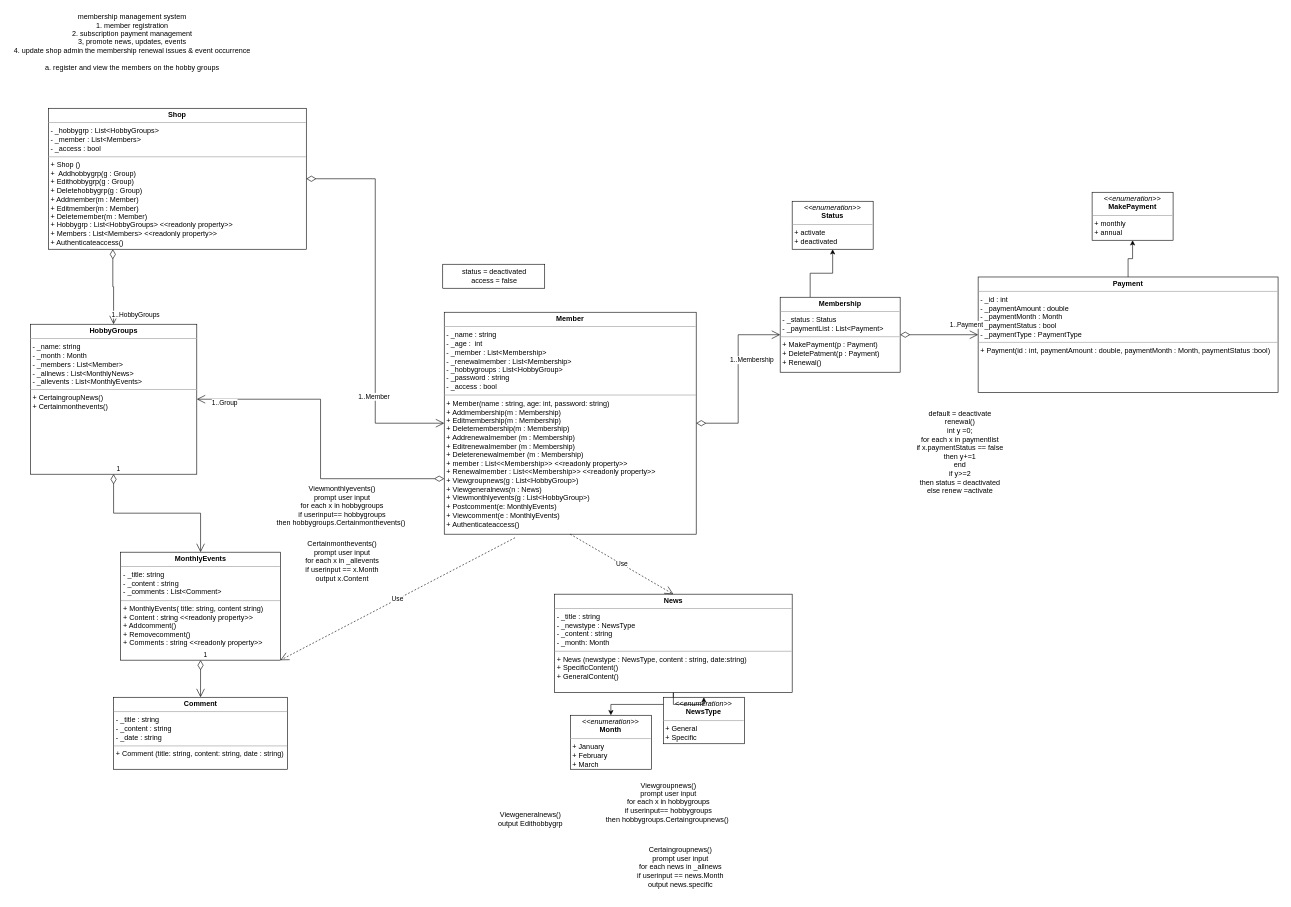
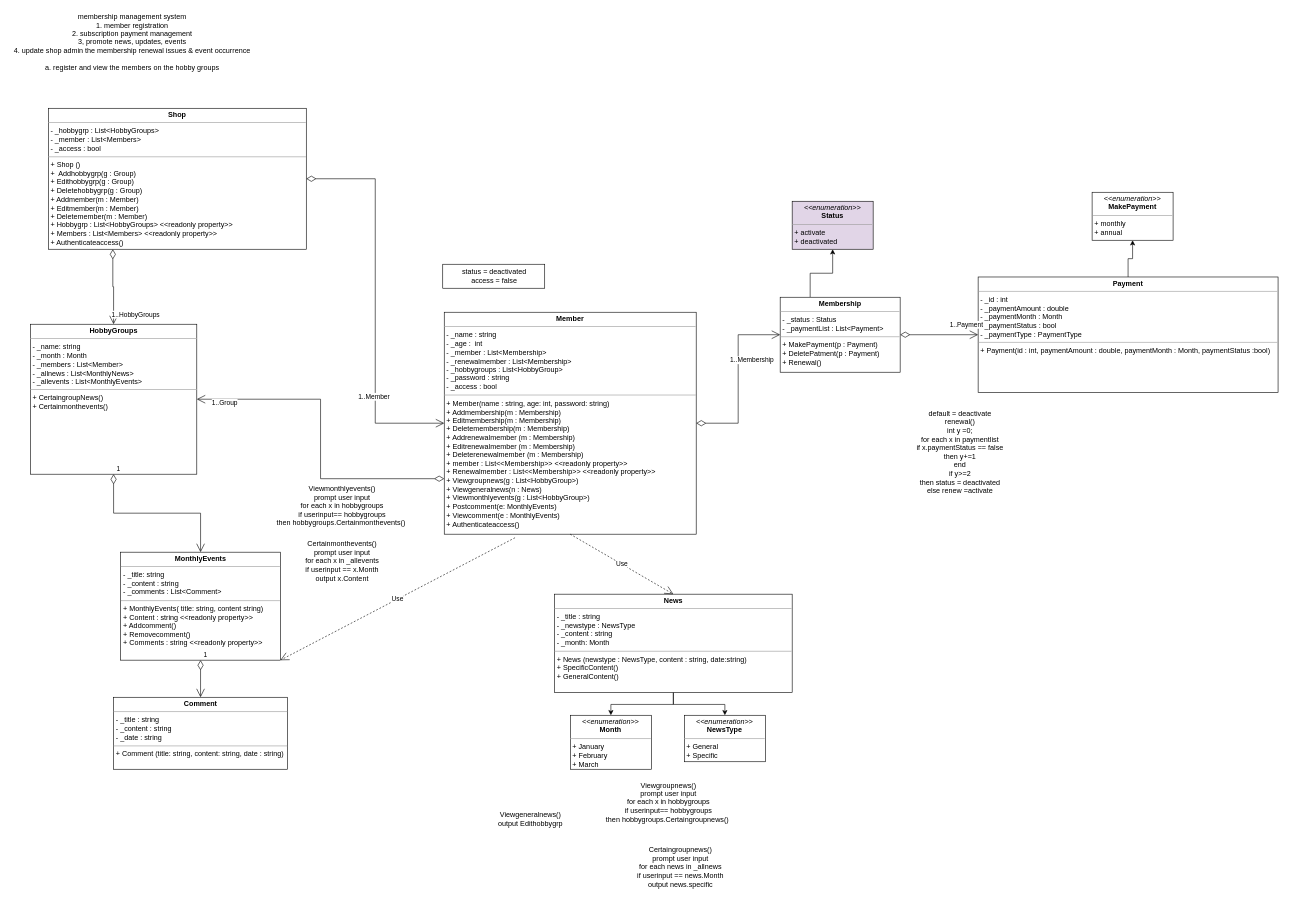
- <mxCell id="16" value="&lt;p style=&quot;margin: 0px ; margin-top: 4px ; text-align: center&quot;&gt;&lt;i&gt;&amp;lt;&amp;lt;enumeration&amp;gt;&amp;gt;&lt;/i&gt;&lt;br&gt;&lt;b&gt;Status&lt;/b&gt;&lt;/p&gt;&lt;hr size=&quot;1&quot;&gt;&lt;p style=&quot;margin: 0px ; margin-left: 4px&quot;&gt;+ activate&lt;/p&gt;&lt;p style=&quot;margin: 0px ; margin-left: 4px&quot;&gt;+ deactivated&lt;/p&gt;" style="verticalAlign=top;align=left;overflow=fill;fontSize=12;fontFamily=Helvetica;html=1;" vertex="1" parent="1"><mxGeometry x="1320" y="335" width="135" height="80" as="geometry" /></mxCell>
+ <mxCell id="16" value="&lt;p style=&quot;margin: 0px ; margin-top: 4px ; text-align: center&quot;&gt;&lt;i&gt;&amp;lt;&amp;lt;enumeration&amp;gt;&amp;gt;&lt;/i&gt;&lt;br&gt;&lt;b&gt;Status&lt;/b&gt;&lt;/p&gt;&lt;hr size=&quot;1&quot;&gt;&lt;p style=&quot;margin: 0px ; margin-left: 4px&quot;&gt;+ activate&lt;/p&gt;&lt;p style=&quot;margin: 0px ; margin-left: 4px&quot;&gt;+ deactivated&lt;/p&gt;" style="verticalAlign=top;align=left;overflow=fill;fontSize=12;fontFamily=Helvetica;html=1;fillColor=#e1d5e7;" vertex="1" parent="1"><mxGeometry x="1320" y="335" width="135" height="80" as="geometry" /></mxCell>
- <mxCell id="15" value="&lt;p style=&quot;margin: 0px ; margin-top: 4px ; text-align: center&quot;&gt;&lt;i&gt;&amp;lt;&amp;lt;enumeration&amp;gt;&amp;gt;&lt;/i&gt;&lt;br&gt;&lt;b&gt;NewsType&lt;/b&gt;&lt;/p&gt;&lt;hr size=&quot;1&quot;&gt;&lt;p style=&quot;margin: 0px ; margin-left: 4px&quot;&gt;+ General&lt;/p&gt;&lt;p style=&quot;margin: 0px ; margin-left: 4px&quot;&gt;+ Specific&lt;/p&gt;" style="verticalAlign=top;align=left;overflow=fill;fontSize=12;fontFamily=Helvetica;html=1;" vertex="1" parent="1"><mxGeometry x="1105.31" y="1161.87" width="135" height="77.5" as="geometry" /></mxCell>
+ <mxCell id="15" value="&lt;p style=&quot;margin: 0px ; margin-top: 4px ; text-align: center&quot;&gt;&lt;i&gt;&amp;lt;&amp;lt;enumeration&amp;gt;&amp;gt;&lt;/i&gt;&lt;br&gt;&lt;b&gt;NewsType&lt;/b&gt;&lt;/p&gt;&lt;hr size=&quot;1&quot;&gt;&lt;p style=&quot;margin: 0px ; margin-left: 4px&quot;&gt;+ General&lt;/p&gt;&lt;p style=&quot;margin: 0px ; margin-left: 4px&quot;&gt;+ Specific&lt;/p&gt;" style="verticalAlign=top;align=left;overflow=fill;fontSize=12;fontFamily=Helvetica;html=1;" vertex="1" parent="1"><mxGeometry x="1140.31" y="1191.87" width="135" height="77.5" as="geometry" /></mxCell>
